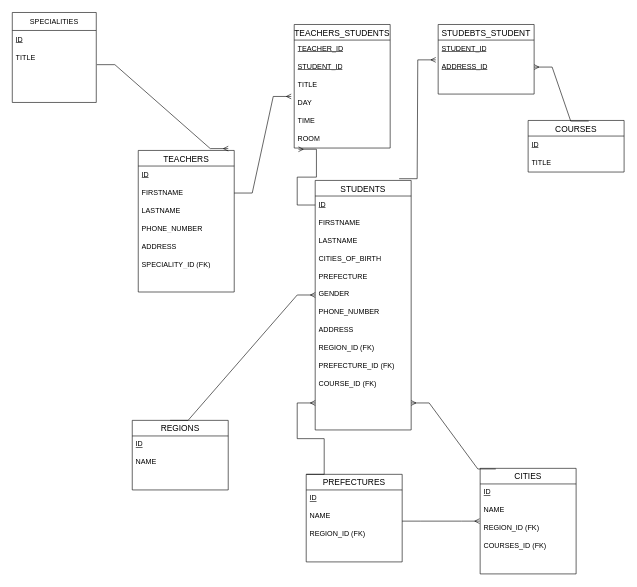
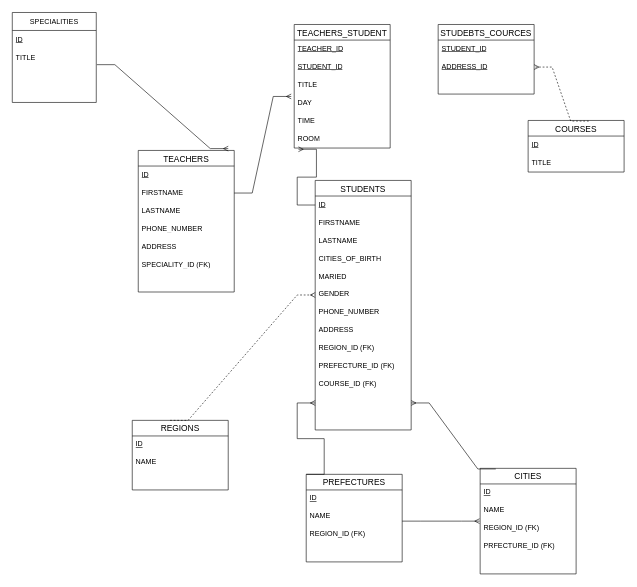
- <mxCell id="15" value="TEACHERS_STUDENTS" style="swimlane;fontStyle=0;childLayout=stackLayout;horizontal=1;startSize=26;horizontalStack=0;resizeParent=1;resizeParentMax=0;resizeLast=0;collapsible=1;marginBottom=0;align=center;fontSize=14;" vertex="1" parent="1"><mxGeometry x="490" y="40" width="160" height="206" as="geometry" /></mxCell>
+ <mxCell id="15" value="TEACHERS_STUDENT" style="swimlane;fontStyle=0;childLayout=stackLayout;horizontal=1;startSize=26;horizontalStack=0;resizeParent=1;resizeParentMax=0;resizeLast=0;collapsible=1;marginBottom=0;align=center;fontSize=14;" vertex="1" parent="1"><mxGeometry x="490" y="40" width="160" height="206" as="geometry" /></mxCell>
- <mxCell id="36" value="STUDEBTS_STUDENT" style="swimlane;fontStyle=0;childLayout=stackLayout;horizontal=1;startSize=26;horizontalStack=0;resizeParent=1;resizeParentMax=0;resizeLast=0;collapsible=1;marginBottom=0;align=center;fontSize=14;" vertex="1" parent="1"><mxGeometry x="730" y="40" width="160" height="116" as="geometry" /></mxCell>
+ <mxCell id="36" value="STUDEBTS_COURCES" style="swimlane;fontStyle=0;childLayout=stackLayout;horizontal=1;startSize=26;horizontalStack=0;resizeParent=1;resizeParentMax=0;resizeLast=0;collapsible=1;marginBottom=0;align=center;fontSize=14;" vertex="1" parent="1"><mxGeometry x="730" y="40" width="160" height="116" as="geometry" /></mxCell>
- <mxCell id="62" value="" style="edgeStyle=entityRelationEdgeStyle;fontSize=12;html=1;endArrow=ERmany;rounded=0;entryX=1;entryY=0.5;entryDx=0;entryDy=0;exitX=0.631;exitY=0.012;exitDx=0;exitDy=0;exitPerimeter=0;" edge="1" parent="1" source="40" target="38"><mxGeometry width="100" height="100" relative="1" as="geometry"><mxPoint x="520" y="340" as="sourcePoint" /><mxPoint x="620" y="240" as="targetPoint" /></mxGeometry></mxCell>
+ <mxCell id="62" value="" style="edgeStyle=entityRelationEdgeStyle;fontSize=12;html=1;endArrow=ERmany;rounded=0;entryX=1;entryY=0.5;entryDx=0;entryDy=0;exitX=0.631;exitY=0.012;exitDx=0;exitDy=0;exitPerimeter=0;dashed=1;" edge="1" parent="1" source="40" target="38"><mxGeometry width="100" height="100" relative="1" as="geometry"><mxPoint x="520" y="340" as="sourcePoint" /><mxPoint x="620" y="240" as="targetPoint" /></mxGeometry></mxCell>
- <mxCell id="63" value="" style="edgeStyle=entityRelationEdgeStyle;fontSize=12;html=1;endArrow=ERmany;rounded=0;entryX=-0.025;entryY=0.1;entryDx=0;entryDy=0;entryPerimeter=0;exitX=0.875;exitY=-0.007;exitDx=0;exitDy=0;exitPerimeter=0;" edge="1" parent="1" source="22" target="38"><mxGeometry width="100" height="100" relative="1" as="geometry"><mxPoint x="520" y="340" as="sourcePoint" /><mxPoint x="620" y="240" as="targetPoint" /></mxGeometry></mxCell>
- <mxCell id="27" value="PREFECTURE" style="text;strokeColor=none;fillColor=none;spacingLeft=4;spacingRight=4;overflow=hidden;rotatable=0;points=[[0,0.5],[1,0.5]];portConstraint=eastwest;fontSize=12;whiteSpace=wrap;html=1;" vertex="1" parent="22"><mxGeometry y="146" width="160" height="30" as="geometry" /></mxCell>
+ <mxCell id="27" value="MARIED" style="text;strokeColor=none;fillColor=none;spacingLeft=4;spacingRight=4;overflow=hidden;rotatable=0;points=[[0,0.5],[1,0.5]];portConstraint=eastwest;fontSize=12;whiteSpace=wrap;html=1;" vertex="1" parent="22"><mxGeometry y="146" width="160" height="30" as="geometry" /></mxCell>
- <mxCell id="61" value="" style="edgeStyle=entityRelationEdgeStyle;fontSize=12;html=1;endArrow=ERmany;rounded=0;exitX=0.394;exitY=0;exitDx=0;exitDy=0;exitPerimeter=0;entryX=0;entryY=0.5;entryDx=0;entryDy=0;" edge="1" parent="1" source="54" target="28"><mxGeometry width="100" height="100" relative="1" as="geometry"><mxPoint x="520" y="470" as="sourcePoint" /><mxPoint x="620" y="370" as="targetPoint" /></mxGeometry></mxCell>
+ <mxCell id="61" value="" style="edgeStyle=entityRelationEdgeStyle;fontSize=12;html=1;endArrow=ERmany;rounded=0;exitX=0.394;exitY=0;exitDx=0;exitDy=0;exitPerimeter=0;entryX=0;entryY=0.5;entryDx=0;entryDy=0;dashed=1;" edge="1" parent="1" source="54" target="28"><mxGeometry width="100" height="100" relative="1" as="geometry"><mxPoint x="520" y="470" as="sourcePoint" /><mxPoint x="620" y="370" as="targetPoint" /></mxGeometry></mxCell>
- <mxCell id="47" value="COURSES_ID (FK)" style="text;strokeColor=none;fillColor=none;spacingLeft=4;spacingRight=4;overflow=hidden;rotatable=0;points=[[0,0.5],[1,0.5]];portConstraint=eastwest;fontSize=12;whiteSpace=wrap;html=1;" vertex="1" parent="43"><mxGeometry y="116" width="160" height="30" as="geometry" /></mxCell>
+ <mxCell id="47" value="PRFECTURE_ID (FK)" style="text;strokeColor=none;fillColor=none;spacingLeft=4;spacingRight=4;overflow=hidden;rotatable=0;points=[[0,0.5],[1,0.5]];portConstraint=eastwest;fontSize=12;whiteSpace=wrap;html=1;" vertex="1" parent="43"><mxGeometry y="116" width="160" height="30" as="geometry" /></mxCell>
